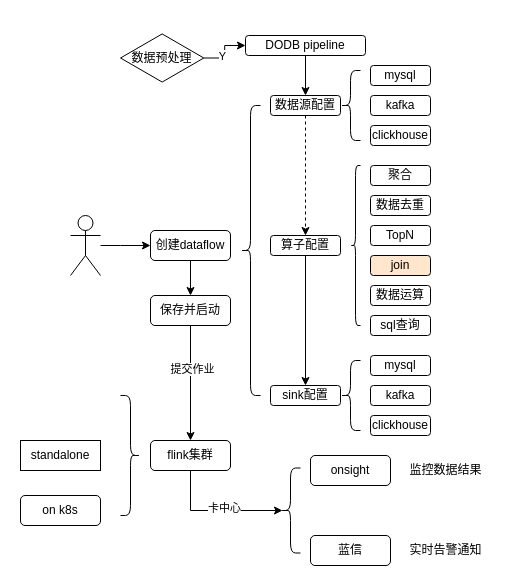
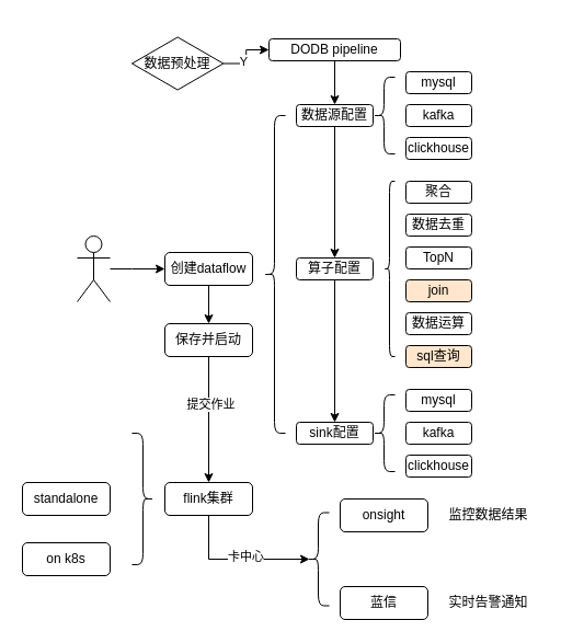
- <mxCell id="6" value="" style="edgeStyle=orthogonalEdgeStyle;rounded=0;orthogonalLoop=1;jettySize=auto;html=1;dashed=1;" parent="1" source="7" target="13" edge="1"><mxGeometry relative="1" as="geometry" /></mxCell>
+ <mxCell id="6" value="" style="edgeStyle=orthogonalEdgeStyle;rounded=0;orthogonalLoop=1;jettySize=auto;html=1;" parent="1" source="7" target="13" edge="1"><mxGeometry relative="1" as="geometry" /></mxCell>
- <mxCell id="25" value="sql查询" style="rounded=1;whiteSpace=wrap;html=1;" parent="1" vertex="1"><mxGeometry x="370" y="315" width="60" height="20" as="geometry" /></mxCell>
+ <mxCell id="25" value="sql查询" style="rounded=1;whiteSpace=wrap;html=1;fillColor=#ffe6cc;" parent="1" vertex="1"><mxGeometry x="370" y="315" width="60" height="20" as="geometry" /></mxCell>
- <mxCell id="39" value="standalone" style="whiteSpace=wrap;html=1;rounded=0;" parent="1" vertex="1"><mxGeometry x="20" y="440" width="80" height="30" as="geometry" /></mxCell>
+ <mxCell id="39" value="standalone" style="rounded=1;whiteSpace=wrap;html=1;" parent="1" vertex="1"><mxGeometry x="20" y="440" width="80" height="30" as="geometry" /></mxCell>
